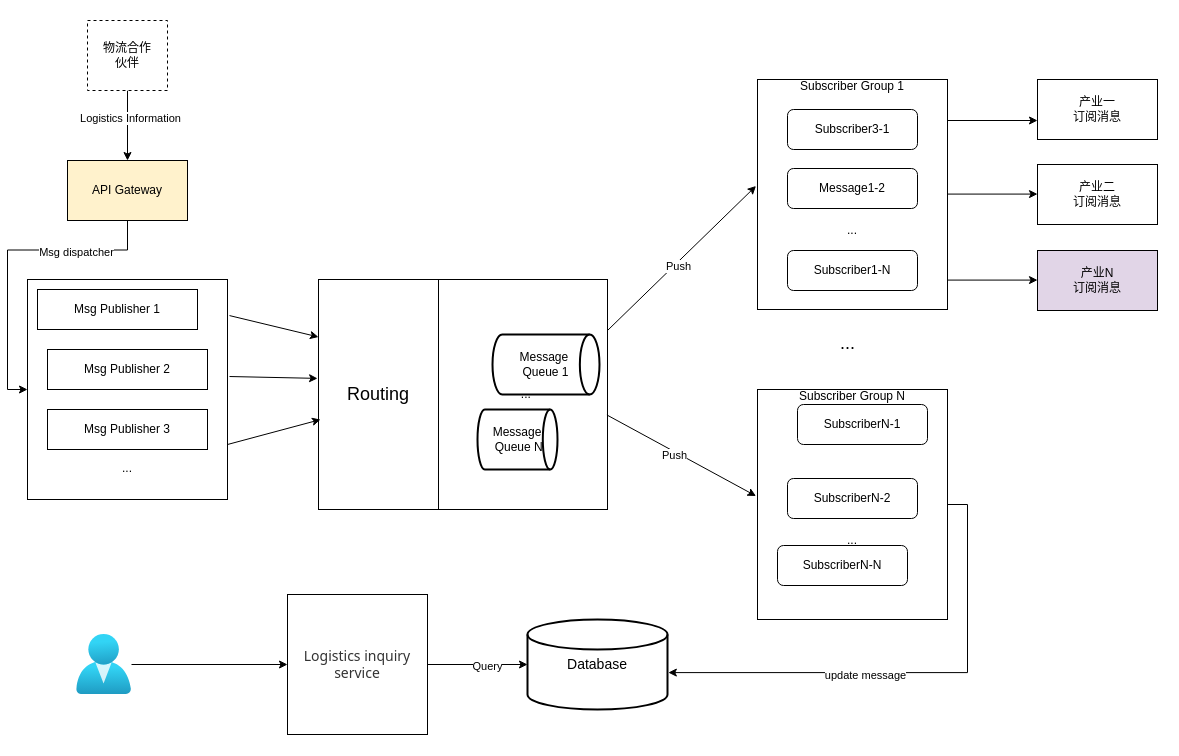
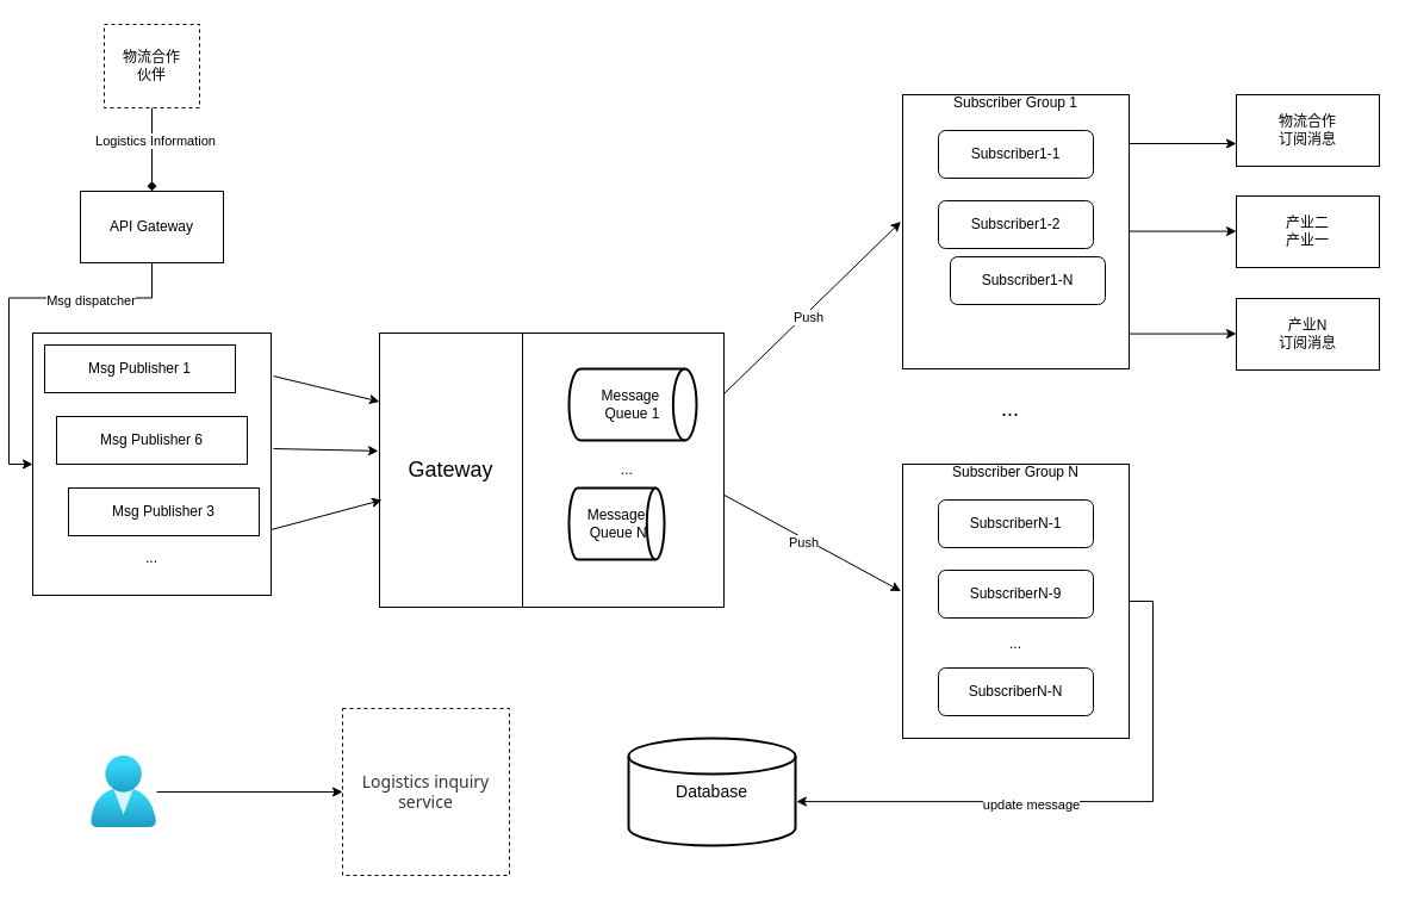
- <mxCell id="32" value="产业一&lt;div&gt;订阅消息&lt;/div&gt;" style="rounded=0;whiteSpace=wrap;html=1;" vertex="1" parent="1"><mxGeometry x="1030" y="79" width="120" height="60" as="geometry" /></mxCell>
+ <mxCell id="32" value="物流合作&lt;div&gt;订阅消息&lt;/div&gt;" style="rounded=0;whiteSpace=wrap;html=1;" vertex="1" parent="1"><mxGeometry x="1030" y="79" width="120" height="60" as="geometry" /></mxCell>
- <mxCell id="20" value="Subscriber3-1" style="rounded=1;whiteSpace=wrap;html=1;" vertex="1" parent="1"><mxGeometry x="780" y="109" width="130" height="40" as="geometry" /></mxCell>
+ <mxCell id="20" value="Subscriber1-1" style="rounded=1;whiteSpace=wrap;html=1;" vertex="1" parent="1"><mxGeometry x="780" y="109" width="130" height="40" as="geometry" /></mxCell>
- <mxCell id="2" style="edgeStyle=orthogonalEdgeStyle;rounded=0;orthogonalLoop=1;jettySize=auto;html=1;entryX=0.5;entryY=0;entryDx=0;entryDy=0;" edge="1" parent="1" source="4" target="7"><mxGeometry relative="1" as="geometry" /></mxCell>
+ <mxCell id="2" style="edgeStyle=orthogonalEdgeStyle;rounded=0;orthogonalLoop=1;jettySize=auto;html=1;entryX=0.5;entryY=0;entryDx=0;entryDy=0;endArrow=diamond;" edge="1" parent="1" source="4" target="7"><mxGeometry relative="1" as="geometry" /></mxCell>
- <mxCell id="21" value="Message1-2" style="rounded=1;whiteSpace=wrap;html=1;" vertex="1" parent="1"><mxGeometry x="780" y="168" width="130" height="40" as="geometry" /></mxCell>
+ <mxCell id="21" value="Subscriber1-2" style="rounded=1;whiteSpace=wrap;html=1;" vertex="1" parent="1"><mxGeometry x="780" y="168" width="130" height="40" as="geometry" /></mxCell>
- <mxCell id="7" value="API Gateway" style="rounded=0;whiteSpace=wrap;html=1;fillColor=#fff2cc;" vertex="1" parent="1"><mxGeometry x="60" y="160" width="120" height="60" as="geometry" /></mxCell>
+ <mxCell id="7" value="API Gateway" style="rounded=0;whiteSpace=wrap;html=1;" vertex="1" parent="1"><mxGeometry x="60" y="160" width="120" height="60" as="geometry" /></mxCell>
- <mxCell id="33" value="产业二&lt;div&gt;订阅消息&lt;/div&gt;" style="rounded=0;whiteSpace=wrap;html=1;" vertex="1" parent="1"><mxGeometry x="1030" y="164" width="120" height="60" as="geometry" /></mxCell>
+ <mxCell id="33" value="产业二&lt;div&gt;产业一&lt;/div&gt;" style="rounded=0;whiteSpace=wrap;html=1;" vertex="1" parent="1"><mxGeometry x="1030" y="164" width="120" height="60" as="geometry" /></mxCell>
- <mxCell id="22" value="Subscriber1-N" style="rounded=1;whiteSpace=wrap;html=1;" vertex="1" parent="1"><mxGeometry x="780" y="250" width="130" height="40" as="geometry" /></mxCell>
+ <mxCell id="22" value="Subscriber1-N" style="rounded=1;whiteSpace=wrap;html=1;" vertex="1" parent="1"><mxGeometry x="790" y="215" width="130" height="40" as="geometry" /></mxCell>
- <mxCell id="34" value="产业N&lt;div&gt;订阅消息&lt;/div&gt;" style="rounded=0;whiteSpace=wrap;html=1;fillColor=#e1d5e7;" vertex="1" parent="1"><mxGeometry x="1030" y="250" width="120" height="60" as="geometry" /></mxCell>
+ <mxCell id="34" value="产业N&lt;div&gt;订阅消息&lt;/div&gt;" style="rounded=0;whiteSpace=wrap;html=1;" vertex="1" parent="1"><mxGeometry x="1030" y="250" width="120" height="60" as="geometry" /></mxCell>
- <mxCell id="14" value="Message&amp;nbsp;&lt;div&gt;Queue 1&lt;/div&gt;" style="strokeWidth=2;html=1;shape=mxgraph.flowchart.direct_data;whiteSpace=wrap;" vertex="1" parent="1"><mxGeometry x="485" y="334" width="107" height="60" as="geometry" /></mxCell>
+ <mxCell id="14" value="Message&amp;nbsp;&lt;div&gt;Queue 1&lt;/div&gt;" style="strokeWidth=2;html=1;shape=mxgraph.flowchart.direct_data;whiteSpace=wrap;" vertex="1" parent="1"><mxGeometry y="309" width="107" height="60" as="geometry" x="470" /></mxCell>
- <mxCell id="11" value="Msg Publisher 2" style="rounded=0;whiteSpace=wrap;html=1;" vertex="1" parent="1"><mxGeometry x="40" y="349" width="160" height="40" as="geometry" /></mxCell>
+ <mxCell id="11" value="Msg Publisher 6" style="rounded=0;whiteSpace=wrap;html=1;" vertex="1" parent="1"><mxGeometry x="40" y="349" width="160" height="40" as="geometry" /></mxCell>
- <mxCell id="15" value="&lt;font style=&quot;font-size: 18px;&quot;&gt;Routing&lt;/font&gt;" style="rounded=0;whiteSpace=wrap;html=1;" vertex="1" parent="1"><mxGeometry x="311" y="279" width="120" height="230" as="geometry" /></mxCell>
+ <mxCell id="15" value="&lt;font style=&quot;font-size: 18px;&quot;&gt;Gateway&lt;/font&gt;" style="rounded=0;whiteSpace=wrap;html=1;" vertex="1" parent="1"><mxGeometry x="311" y="279" width="120" height="230" as="geometry" /></mxCell>
- <mxCell id="26" value="SubscriberN-1" style="rounded=1;whiteSpace=wrap;html=1;" vertex="1" parent="1"><mxGeometry x="790" y="404" width="130" height="40" as="geometry" /></mxCell>
+ <mxCell id="26" value="SubscriberN-1" style="rounded=1;whiteSpace=wrap;html=1;" vertex="1" parent="1"><mxGeometry x="780" y="419" width="130" height="40" as="geometry" /></mxCell>
- <mxCell id="12" value="Msg Publisher 3" style="rounded=0;whiteSpace=wrap;html=1;" vertex="1" parent="1"><mxGeometry x="40" y="409" width="160" height="40" as="geometry" /></mxCell>
+ <mxCell id="12" value="Msg Publisher 3" style="rounded=0;whiteSpace=wrap;html=1;" vertex="1" parent="1"><mxGeometry x="50" y="409" width="160" height="40" as="geometry" /></mxCell>
- <mxCell id="27" value="SubscriberN-2" style="rounded=1;whiteSpace=wrap;html=1;" vertex="1" parent="1"><mxGeometry x="780" y="478" width="130" height="40" as="geometry" /></mxCell>
+ <mxCell id="27" value="SubscriberN-9" style="rounded=1;whiteSpace=wrap;html=1;" vertex="1" parent="1"><mxGeometry x="780" y="478" width="130" height="40" as="geometry" /></mxCell>
- <mxCell id="28" value="SubscriberN-N" style="rounded=1;whiteSpace=wrap;html=1;" vertex="1" parent="1"><mxGeometry x="770" y="545" width="130" height="40" as="geometry" /></mxCell>
+ <mxCell id="28" value="SubscriberN-N" style="rounded=1;whiteSpace=wrap;html=1;" vertex="1" parent="1"><mxGeometry x="780" y="560" width="130" height="40" as="geometry" /></mxCell>
- <mxCell id="43" value="&lt;span style=&quot;color: rgb(51, 51, 51); font-family: ui-sans-serif, system-ui, -apple-system, &amp;quot;system-ui&amp;quot;, &amp;quot;Segoe UI&amp;quot;, Roboto, &amp;quot;Helvetica Neue&amp;quot;, Arial, &amp;quot;Noto Sans&amp;quot;, sans-serif, &amp;quot;Apple Color Emoji&amp;quot;, &amp;quot;Segoe UI Emoji&amp;quot;, &amp;quot;Segoe UI Symbol&amp;quot;, &amp;quot;Noto Color Emoji&amp;quot;; text-align: start; white-space-collapse: preserve-breaks; background-color: rgb(255, 255, 255);&quot;&gt;&lt;font style=&quot;font-size: 14px;&quot;&gt;Logistics inquiry service&lt;/font&gt;&lt;/span&gt;" style="whiteSpace=wrap;html=1;aspect=fixed;" vertex="1" parent="1"><mxGeometry x="280" y="594" width="140" height="140" as="geometry" /></mxCell>
+ <mxCell id="43" value="&lt;span style=&quot;color: rgb(51, 51, 51); font-family: ui-sans-serif, system-ui, -apple-system, &amp;quot;system-ui&amp;quot;, &amp;quot;Segoe UI&amp;quot;, Roboto, &amp;quot;Helvetica Neue&amp;quot;, Arial, &amp;quot;Noto Sans&amp;quot;, sans-serif, &amp;quot;Apple Color Emoji&amp;quot;, &amp;quot;Segoe UI Emoji&amp;quot;, &amp;quot;Segoe UI Symbol&amp;quot;, &amp;quot;Noto Color Emoji&amp;quot;; text-align: start; white-space-collapse: preserve-breaks; background-color: rgb(255, 255, 255);&quot;&gt;&lt;font style=&quot;font-size: 14px;&quot;&gt;Logistics inquiry service&lt;/font&gt;&lt;/span&gt;" style="whiteSpace=wrap;html=1;aspect=fixed;dashed=1;" vertex="1" parent="1"><mxGeometry x="280" y="594" width="140" height="140" as="geometry" /></mxCell>
- <mxCell id="41" style="edgeStyle=orthogonalEdgeStyle;rounded=0;orthogonalLoop=1;jettySize=auto;html=1;" edge="1" parent="1" source="43" target="38"><mxGeometry relative="1" as="geometry" /></mxCell>
- <mxCell id="42" value="Query" style="edgeLabel;html=1;align=center;verticalAlign=middle;resizable=0;points=[];" vertex="1" connectable="0" parent="41"><mxGeometry x="0.17" y="-1" relative="1" as="geometry"><mxPoint as="offset" /></mxGeometry></mxCell>
